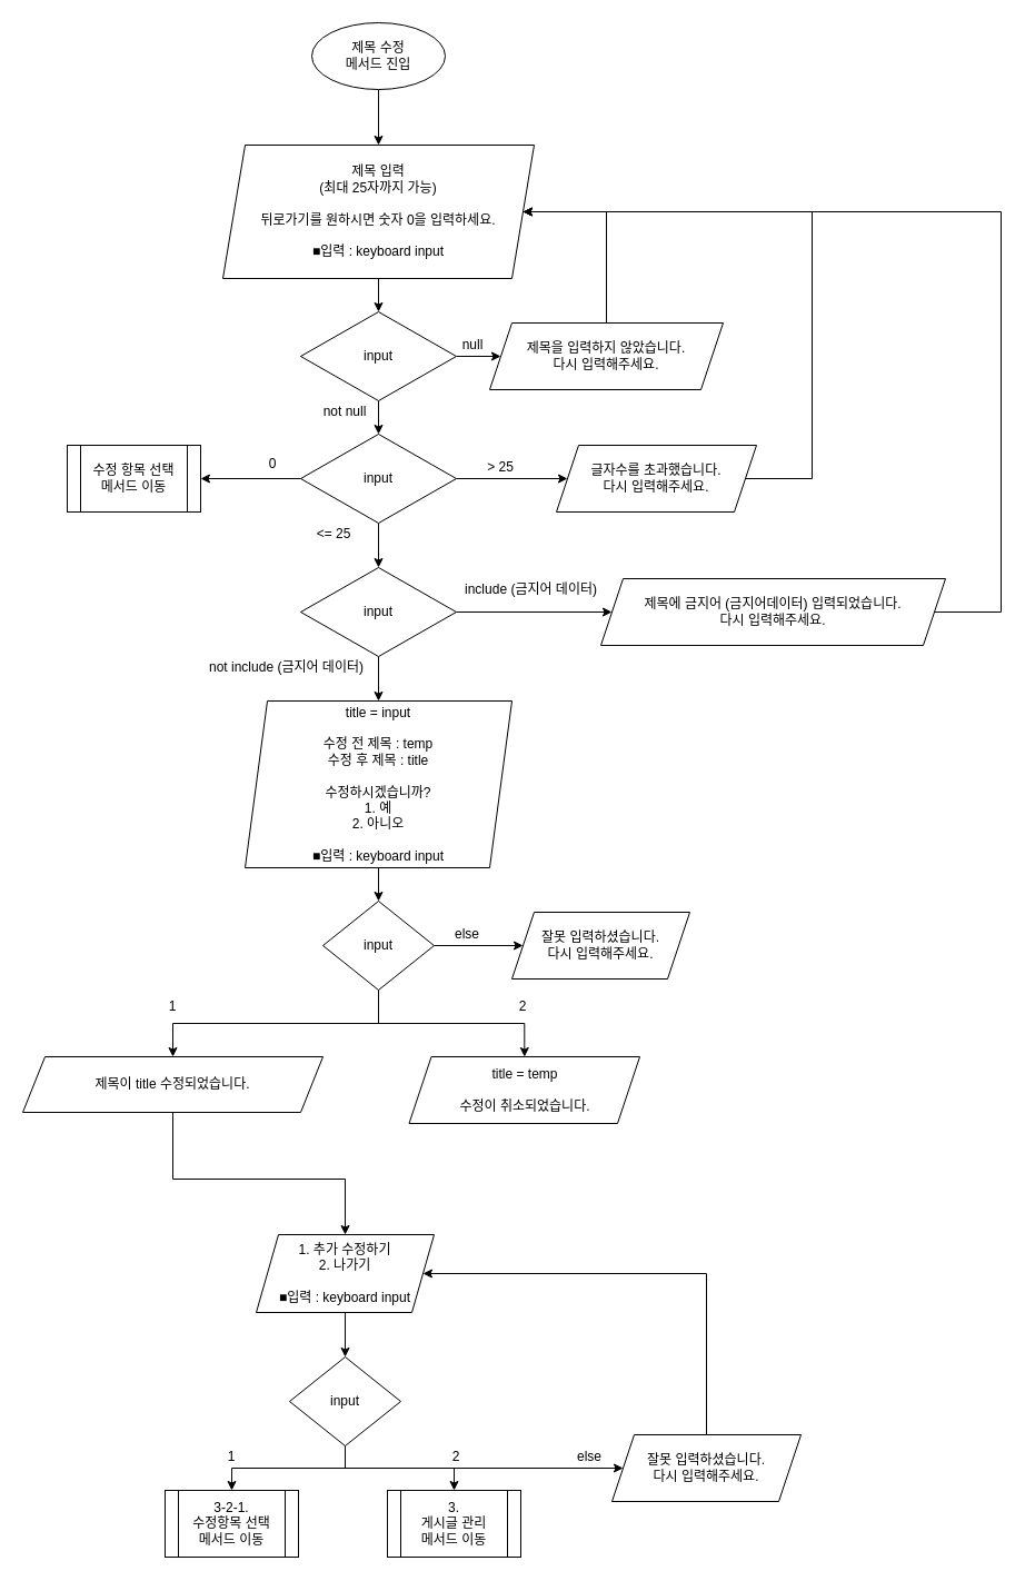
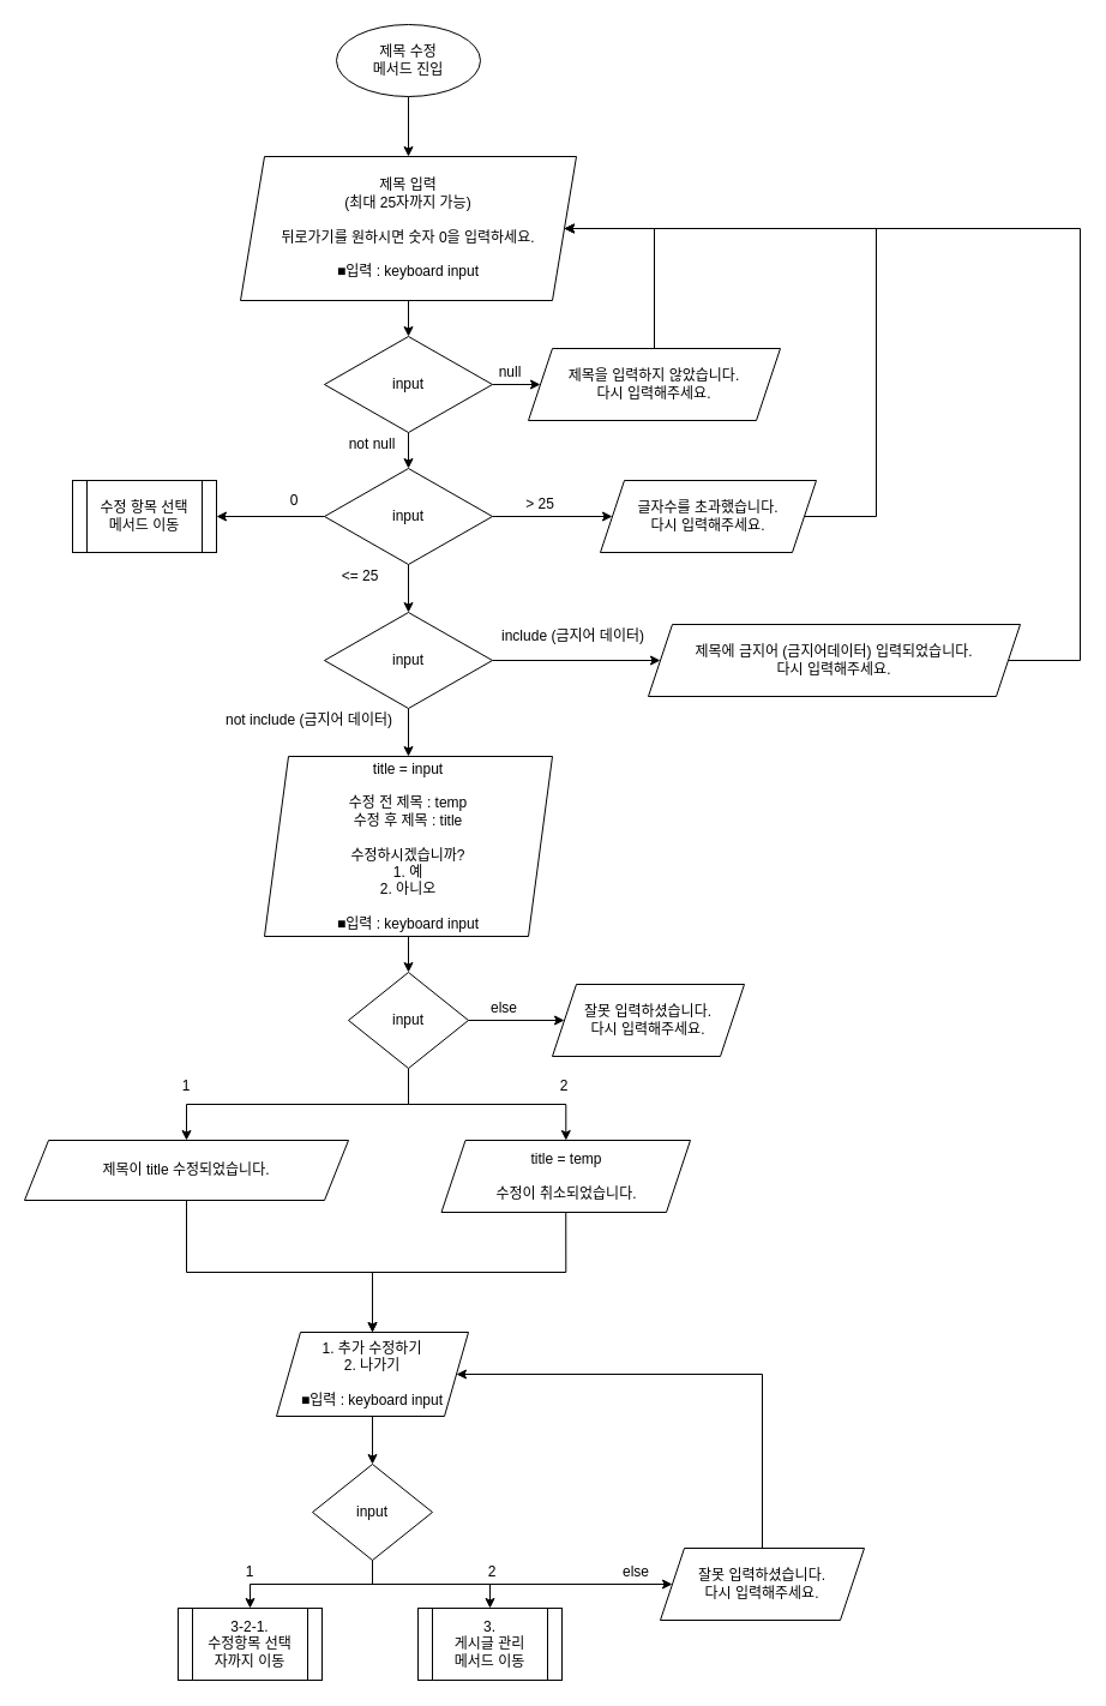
+ <mxCell id="40" style="edgeStyle=orthogonalEdgeStyle;rounded=0;orthogonalLoop=1;jettySize=auto;html=1;exitX=0.5;exitY=1;exitDx=0;exitDy=0;" edge="1" parent="1" source="41" target="43"><mxGeometry relative="1" as="geometry" /></mxCell>
- <mxCell id="48" value="3-2-1.&lt;br&gt;수정항목 선택&lt;br&gt;메서드 이동" style="shape=process;whiteSpace=wrap;html=1;backgroundOutline=1;" vertex="1" parent="1"><mxGeometry x="148" y="1340" width="120" height="60" as="geometry" /></mxCell>
+ <mxCell id="48" value="3-2-1.&lt;br&gt;수정항목 선택&lt;br&gt;자까지 이동" style="shape=process;whiteSpace=wrap;html=1;backgroundOutline=1;" vertex="1" parent="1"><mxGeometry x="148" y="1340" width="120" height="60" as="geometry" /></mxCell>
